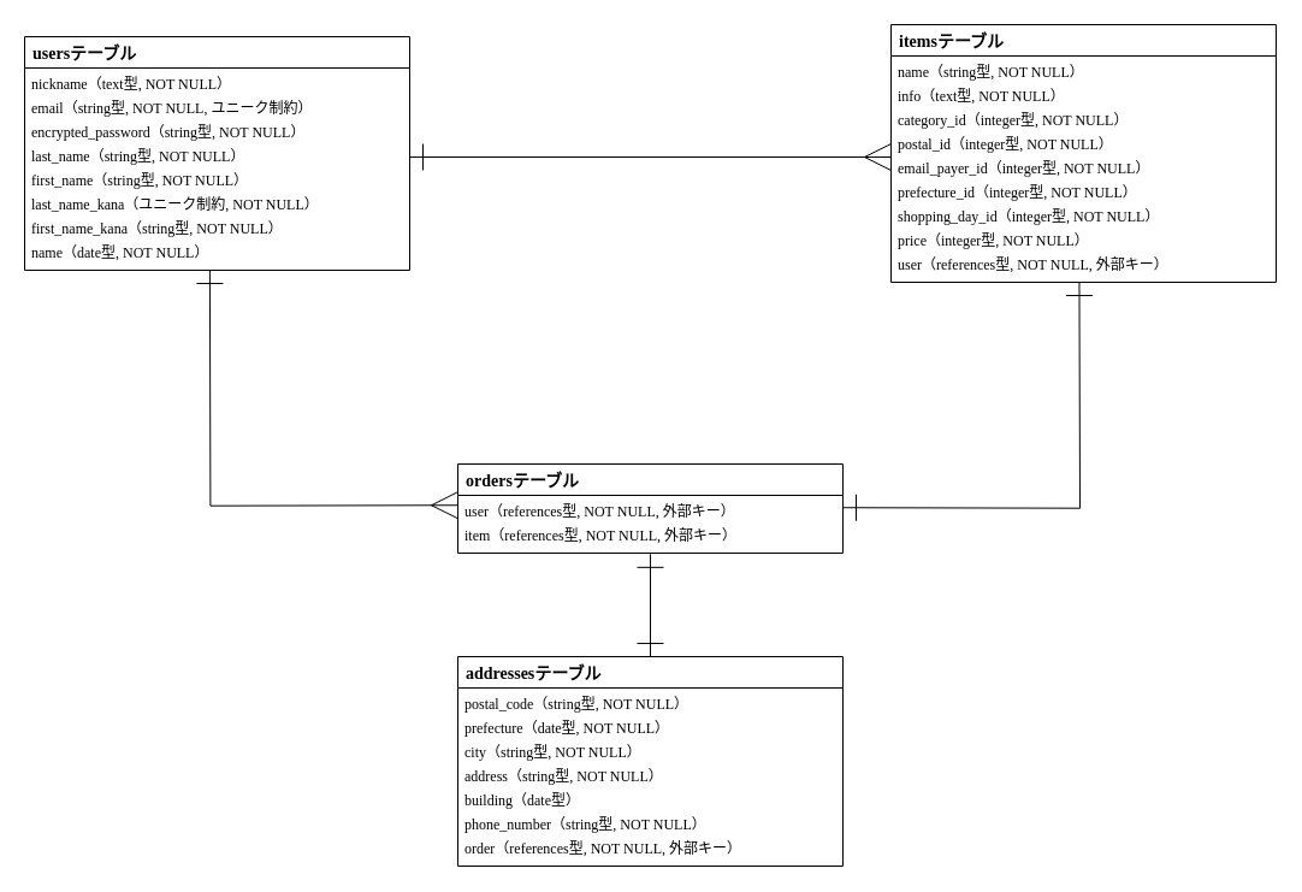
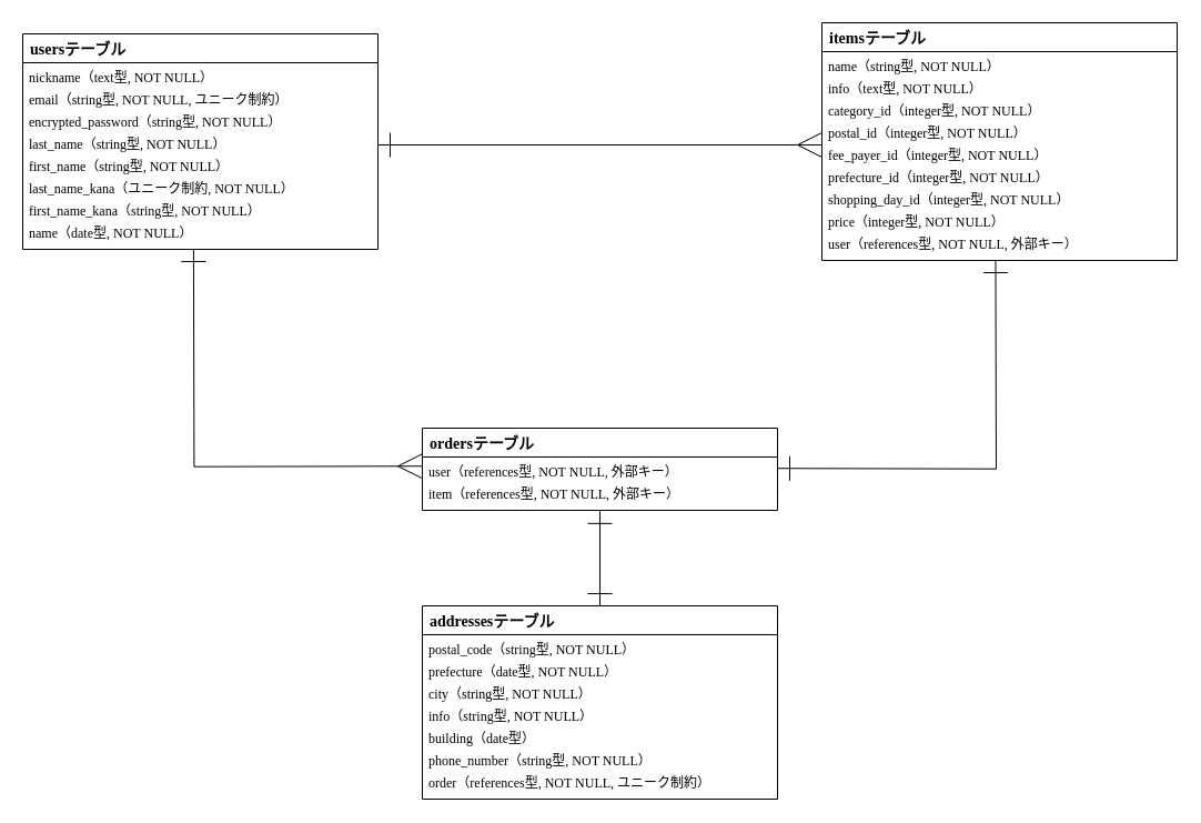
- <mxCell id="16" value="email_payer_id&lt;span style=&quot;color: rgb(0, 0, 0);&quot;&gt;（integer型, NOT NULL）&lt;/span&gt;" style="text;strokeColor=none;fillColor=none;spacingLeft=4;spacingRight=4;overflow=hidden;rotatable=0;points=[[0,0.5],[1,0.5]];portConstraint=eastwest;fontSize=12;whiteSpace=wrap;html=1;verticalAlign=middle;fontFamily=Verdana;" parent="11" vertex="1"><mxGeometry y="110" width="320" height="20" as="geometry" /></mxCell>
+ <mxCell id="16" value="fee_payer_id&lt;span style=&quot;color: rgb(0, 0, 0);&quot;&gt;（integer型, NOT NULL）&lt;/span&gt;" style="text;strokeColor=none;fillColor=none;spacingLeft=4;spacingRight=4;overflow=hidden;rotatable=0;points=[[0,0.5],[1,0.5]];portConstraint=eastwest;fontSize=12;whiteSpace=wrap;html=1;verticalAlign=middle;fontFamily=Verdana;" parent="11" vertex="1"><mxGeometry y="110" width="320" height="20" as="geometry" /></mxCell>
- <mxCell id="25" value="address（string型, NOT NULL）" style="text;strokeColor=none;fillColor=none;spacingLeft=4;spacingRight=4;overflow=hidden;rotatable=0;points=[[0,0.5],[1,0.5]];portConstraint=eastwest;fontSize=12;whiteSpace=wrap;html=1;fontFamily=Verdana;verticalAlign=middle;" parent="21" vertex="1"><mxGeometry y="90" width="320" height="20" as="geometry" /></mxCell>
+ <mxCell id="25" value="info（string型, NOT NULL）" style="text;strokeColor=none;fillColor=none;spacingLeft=4;spacingRight=4;overflow=hidden;rotatable=0;points=[[0,0.5],[1,0.5]];portConstraint=eastwest;fontSize=12;whiteSpace=wrap;html=1;fontFamily=Verdana;verticalAlign=middle;" parent="21" vertex="1"><mxGeometry y="90" width="320" height="20" as="geometry" /></mxCell>
- <mxCell id="28" value="order&lt;span style=&quot;color: rgb(0, 0, 0);&quot;&gt;（&lt;/span&gt;&lt;span style=&quot;background-color: transparent; color: rgb(0, 0, 0);&quot;&gt;references型, NOT NULL, 外部キー）&lt;/span&gt;" style="text;strokeColor=none;fillColor=none;spacingLeft=4;spacingRight=4;overflow=hidden;rotatable=0;points=[[0,0.5],[1,0.5]];portConstraint=eastwest;fontSize=12;whiteSpace=wrap;html=1;fontFamily=Verdana;verticalAlign=middle;spacingBottom=4;" parent="21" vertex="1"><mxGeometry y="150" width="320" height="24" as="geometry" /></mxCell>
+ <mxCell id="28" value="order&lt;span style=&quot;color: rgb(0, 0, 0);&quot;&gt;（&lt;/span&gt;&lt;span style=&quot;background-color: transparent; color: rgb(0, 0, 0);&quot;&gt;references型, NOT NULL, ユニーク制約）&lt;/span&gt;" style="text;strokeColor=none;fillColor=none;spacingLeft=4;spacingRight=4;overflow=hidden;rotatable=0;points=[[0,0.5],[1,0.5]];portConstraint=eastwest;fontSize=12;whiteSpace=wrap;html=1;fontFamily=Verdana;verticalAlign=middle;spacingBottom=4;" parent="21" vertex="1"><mxGeometry y="150" width="320" height="24" as="geometry" /></mxCell>
